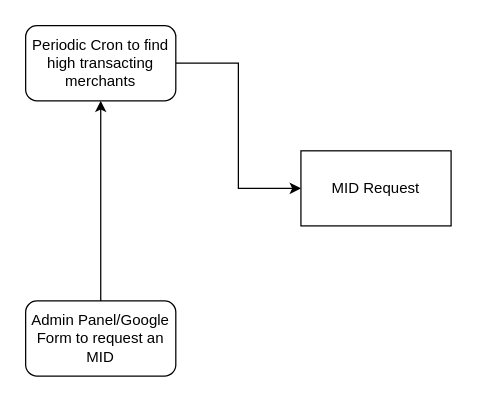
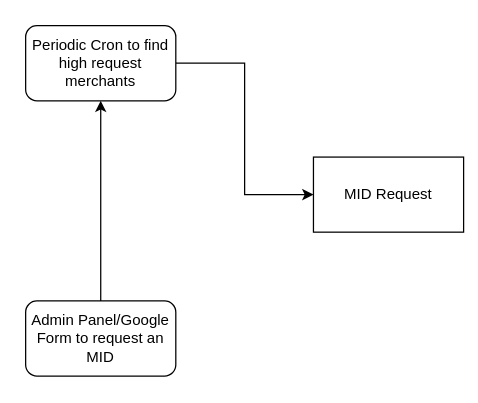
- <mxCell id="6" value="Periodic Cron to find high transacting merchants" style="rounded=1;whiteSpace=wrap;html=1;" vertex="1" parent="1"><mxGeometry x="20" y="20" width="120" height="60" as="geometry" /></mxCell>
+ <mxCell id="6" value="Periodic Cron to find high request merchants" style="rounded=1;whiteSpace=wrap;html=1;" vertex="1" parent="1"><mxGeometry x="20" y="20" width="120" height="60" as="geometry" /></mxCell>
- <mxCell id="2" value="MID Request" style="rounded=0;whiteSpace=wrap;html=1;" vertex="1" parent="1"><mxGeometry x="240" y="120" width="120" height="60" as="geometry" /></mxCell>
+ <mxCell id="2" value="MID Request" style="rounded=0;whiteSpace=wrap;html=1;" vertex="1" parent="1"><mxGeometry x="250" y="125" width="120" height="60" as="geometry" /></mxCell>
